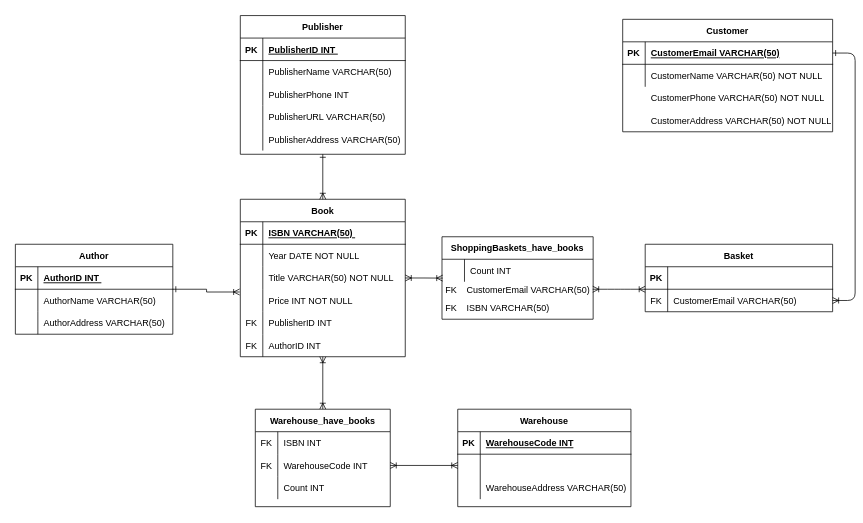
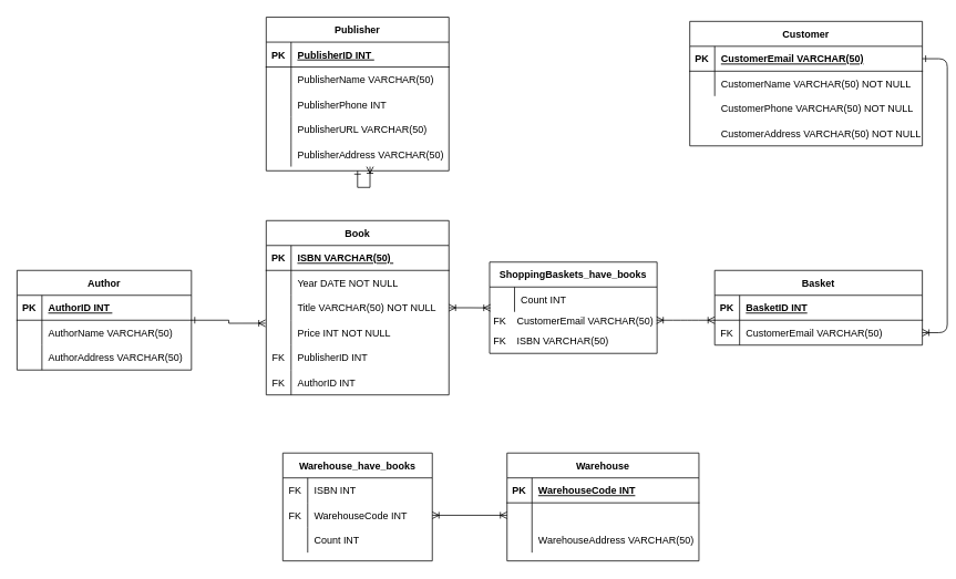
- <mxCell id="55" style="edgeStyle=orthogonalEdgeStyle;rounded=0;orthogonalLoop=1;jettySize=auto;html=1;exitX=0.5;exitY=1;exitDx=0;exitDy=0;entryX=0.5;entryY=0;entryDx=0;entryDy=0;startArrow=ERone;startFill=0;endArrow=ERoneToMany;endFill=0;" edge="1" parent="1" source="56" target="35"><mxGeometry relative="1" as="geometry" /></mxCell>
+ <mxCell id="55" style="edgeStyle=orthogonalEdgeStyle;rounded=0;orthogonalLoop=1;jettySize=auto;html=1;exitX=0.5;exitY=1;exitDx=0;exitDy=0;startArrow=ERone;startFill=0;endArrow=ERoneToMany;endFill=0;" edge="1" parent="1" source="56" target="71"><mxGeometry relative="1" as="geometry" /></mxCell>
+ <mxCell id="6" value="BasketID INT" style="shape=partialRectangle;overflow=hidden;connectable=0;fillColor=none;top=0;left=0;bottom=0;right=0;align=left;spacingLeft=6;fontStyle=5;" parent="4" vertex="1"><mxGeometry x="30" width="220" height="30" as="geometry" /></mxCell>
- <mxCell id="34" style="edgeStyle=orthogonalEdgeStyle;rounded=0;orthogonalLoop=1;jettySize=auto;html=1;entryX=0.5;entryY=0;entryDx=0;entryDy=0;startArrow=ERoneToMany;startFill=0;endArrow=ERoneToMany;endFill=0;" edge="1" parent="1" source="35" target="83"><mxGeometry relative="1" as="geometry" /></mxCell>
